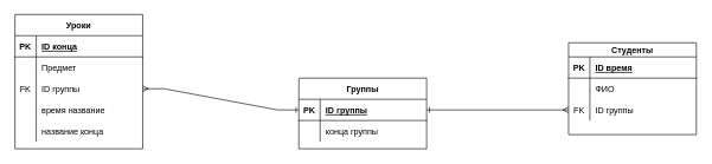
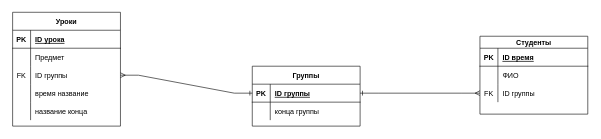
- <mxCell id="5" value="ID конца" style="shape=partialRectangle;connectable=0;fillColor=none;top=0;left=0;bottom=0;right=0;align=left;spacingLeft=6;fontStyle=5;overflow=hidden;" parent="3" vertex="1"><mxGeometry x="30" width="150" height="30" as="geometry"><mxRectangle width="150" height="30" as="alternateBounds" /></mxGeometry></mxCell>
+ <mxCell id="5" value="ID урока" style="shape=partialRectangle;connectable=0;fillColor=none;top=0;left=0;bottom=0;right=0;align=left;spacingLeft=6;fontStyle=5;overflow=hidden;" parent="3" vertex="1"><mxGeometry x="30" width="150" height="30" as="geometry"><mxRectangle width="150" height="30" as="alternateBounds" /></mxGeometry></mxCell>
